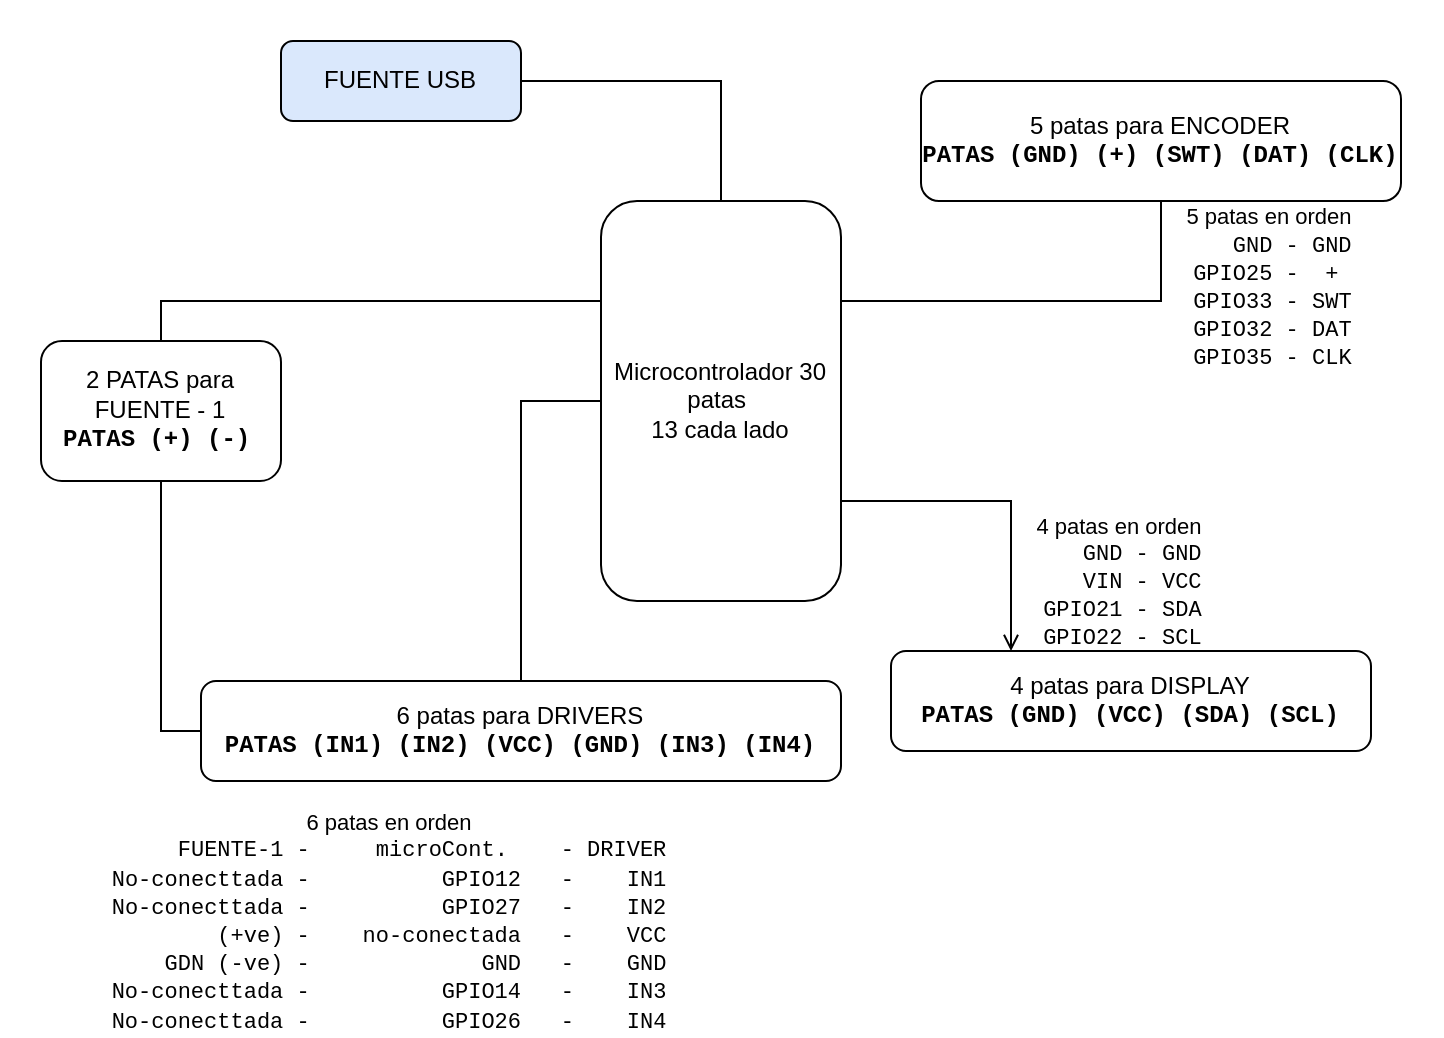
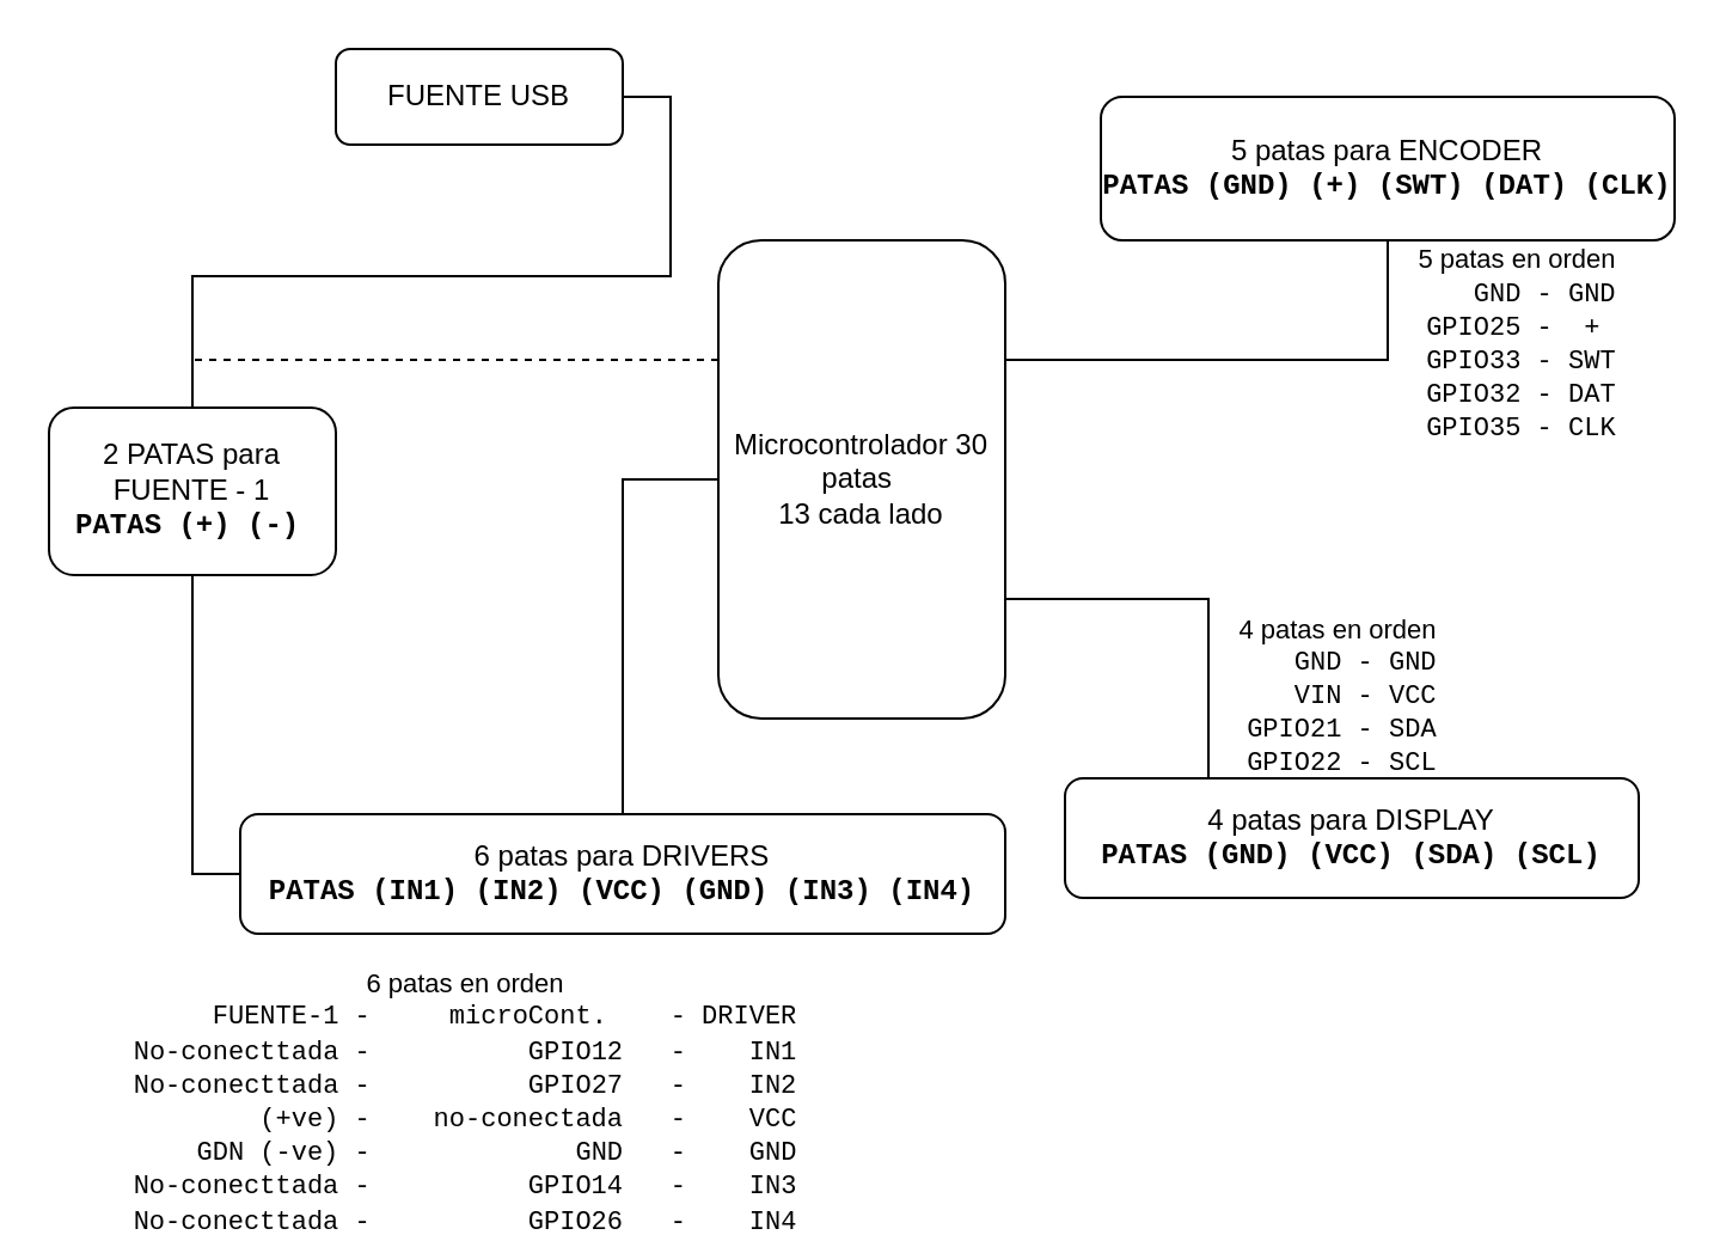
- <mxCell id="9" value="FUENTE USB" style="rounded=1;whiteSpace=wrap;html=1;fillColor=#dae8fc;" parent="1" vertex="1"><mxGeometry x="140" y="20" width="120" height="40" as="geometry" /></mxCell>
+ <mxCell id="9" value="FUENTE USB" style="rounded=1;whiteSpace=wrap;html=1;" parent="1" vertex="1"><mxGeometry x="140" y="20" width="120" height="40" as="geometry" /></mxCell>
- <mxCell id="8" style="edgeStyle=orthogonalEdgeStyle;rounded=0;orthogonalLoop=1;jettySize=auto;html=1;exitX=1;exitY=0.5;exitDx=0;exitDy=0;entryX=0.5;entryY=0;entryDx=0;entryDy=0;endArrow=none;endFill=0;" parent="1" source="9" target="7" edge="1"><mxGeometry relative="1" as="geometry" /></mxCell>
+ <mxCell id="8" style="edgeStyle=orthogonalEdgeStyle;rounded=0;orthogonalLoop=1;jettySize=auto;html=1;exitX=1;exitY=0.5;exitDx=0;exitDy=0;endArrow=none;endFill=0;" parent="1" source="9" target="16" edge="1"><mxGeometry relative="1" as="geometry" /></mxCell>
- <mxCell id="6" style="edgeStyle=orthogonalEdgeStyle;rounded=0;orthogonalLoop=1;jettySize=auto;html=1;exitX=0;exitY=0.25;exitDx=0;exitDy=0;endArrow=none;endFill=0;" parent="1" source="7" target="16" edge="1"><mxGeometry relative="1" as="geometry"><Array as="points"><mxPoint x="80" y="150" /></Array></mxGeometry></mxCell>
+ <mxCell id="6" style="edgeStyle=orthogonalEdgeStyle;rounded=0;orthogonalLoop=1;jettySize=auto;html=1;exitX=0;exitY=0.25;exitDx=0;exitDy=0;endArrow=none;endFill=0;dashed=1;" parent="1" source="7" target="16" edge="1"><mxGeometry relative="1" as="geometry"><Array as="points"><mxPoint x="80" y="150" /></Array></mxGeometry></mxCell>
- <mxCell id="2" style="edgeStyle=orthogonalEdgeStyle;rounded=0;orthogonalLoop=1;jettySize=auto;html=1;exitX=1;exitY=0.75;exitDx=0;exitDy=0;entryX=0.25;entryY=0;entryDx=0;entryDy=0;endArrow=open;endFill=0;" parent="1" source="7" target="10" edge="1"><mxGeometry relative="1" as="geometry" /></mxCell>
+ <mxCell id="2" style="edgeStyle=orthogonalEdgeStyle;rounded=0;orthogonalLoop=1;jettySize=auto;html=1;exitX=1;exitY=0.75;exitDx=0;exitDy=0;entryX=0.25;entryY=0;entryDx=0;entryDy=0;endArrow=none;endFill=0;" parent="1" source="7" target="10" edge="1"><mxGeometry relative="1" as="geometry" /></mxCell>
